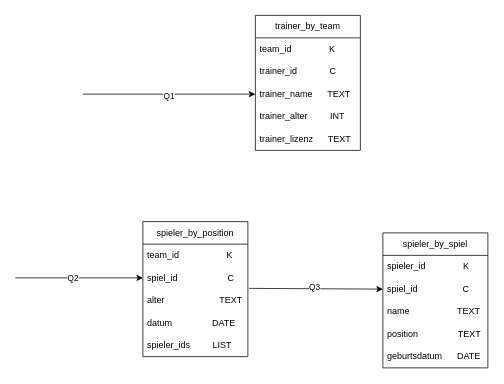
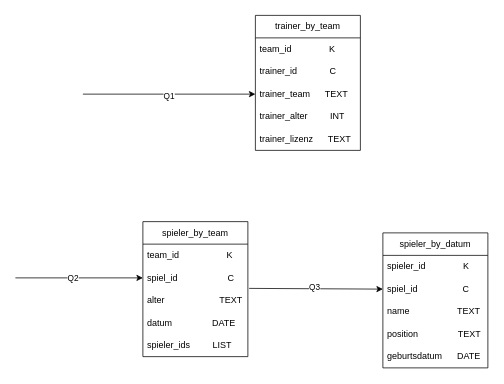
- <mxCell id="5" value="trainer_name&amp;nbsp; &amp;nbsp; &amp;nbsp; TEXT" style="text;strokeColor=none;fillColor=none;align=left;verticalAlign=middle;spacingLeft=4;spacingRight=4;overflow=hidden;points=[[0,0.5],[1,0.5]];portConstraint=eastwest;rotatable=0;whiteSpace=wrap;html=1;" vertex="1" parent="2"><mxGeometry y="90" width="140" height="30" as="geometry" /></mxCell>
+ <mxCell id="5" value="trainer_team&amp;nbsp; &amp;nbsp; &amp;nbsp; TEXT" style="text;strokeColor=none;fillColor=none;align=left;verticalAlign=middle;spacingLeft=4;spacingRight=4;overflow=hidden;points=[[0,0.5],[1,0.5]];portConstraint=eastwest;rotatable=0;whiteSpace=wrap;html=1;" vertex="1" parent="2"><mxGeometry y="90" width="140" height="30" as="geometry" /></mxCell>
- <mxCell id="14" value="spieler_by_position" style="swimlane;fontStyle=0;childLayout=stackLayout;horizontal=1;startSize=30;horizontalStack=0;resizeParent=1;resizeParentMax=0;resizeLast=0;collapsible=1;marginBottom=0;whiteSpace=wrap;html=1;" vertex="1" parent="1"><mxGeometry x="190" y="295" width="140" height="180" as="geometry" /></mxCell>
+ <mxCell id="14" value="spieler_by_team" style="swimlane;fontStyle=0;childLayout=stackLayout;horizontal=1;startSize=30;horizontalStack=0;resizeParent=1;resizeParentMax=0;resizeLast=0;collapsible=1;marginBottom=0;whiteSpace=wrap;html=1;" vertex="1" parent="1"><mxGeometry x="190" y="295" width="140" height="180" as="geometry" /></mxCell>
- <mxCell id="8" value="spieler_by_spiel" style="swimlane;fontStyle=0;childLayout=stackLayout;horizontal=1;startSize=30;horizontalStack=0;resizeParent=1;resizeParentMax=0;resizeLast=0;collapsible=1;marginBottom=0;whiteSpace=wrap;html=1;" vertex="1" parent="1"><mxGeometry x="510" y="310" width="140" height="180" as="geometry" /></mxCell>
+ <mxCell id="8" value="spieler_by_datum" style="swimlane;fontStyle=0;childLayout=stackLayout;horizontal=1;startSize=30;horizontalStack=0;resizeParent=1;resizeParentMax=0;resizeLast=0;collapsible=1;marginBottom=0;whiteSpace=wrap;html=1;" vertex="1" parent="1"><mxGeometry x="510" y="310" width="140" height="180" as="geometry" /></mxCell>
